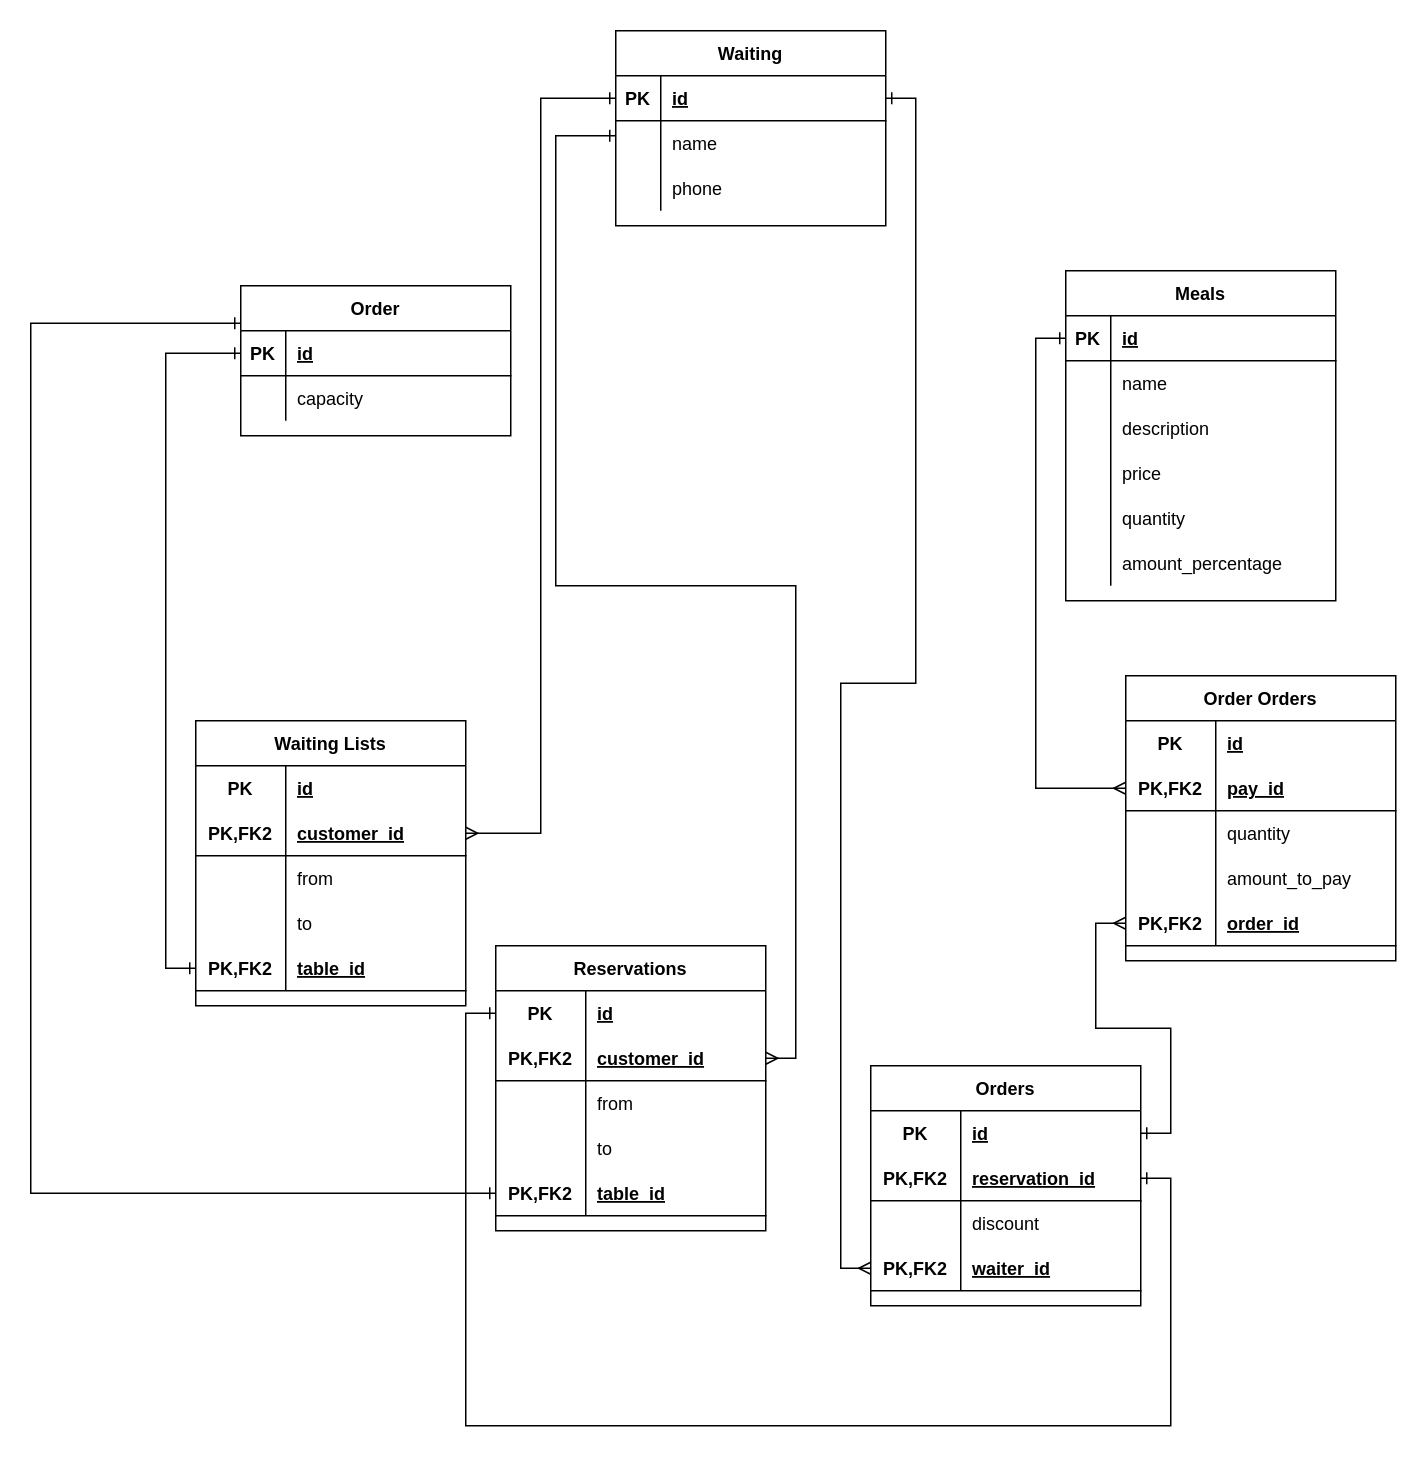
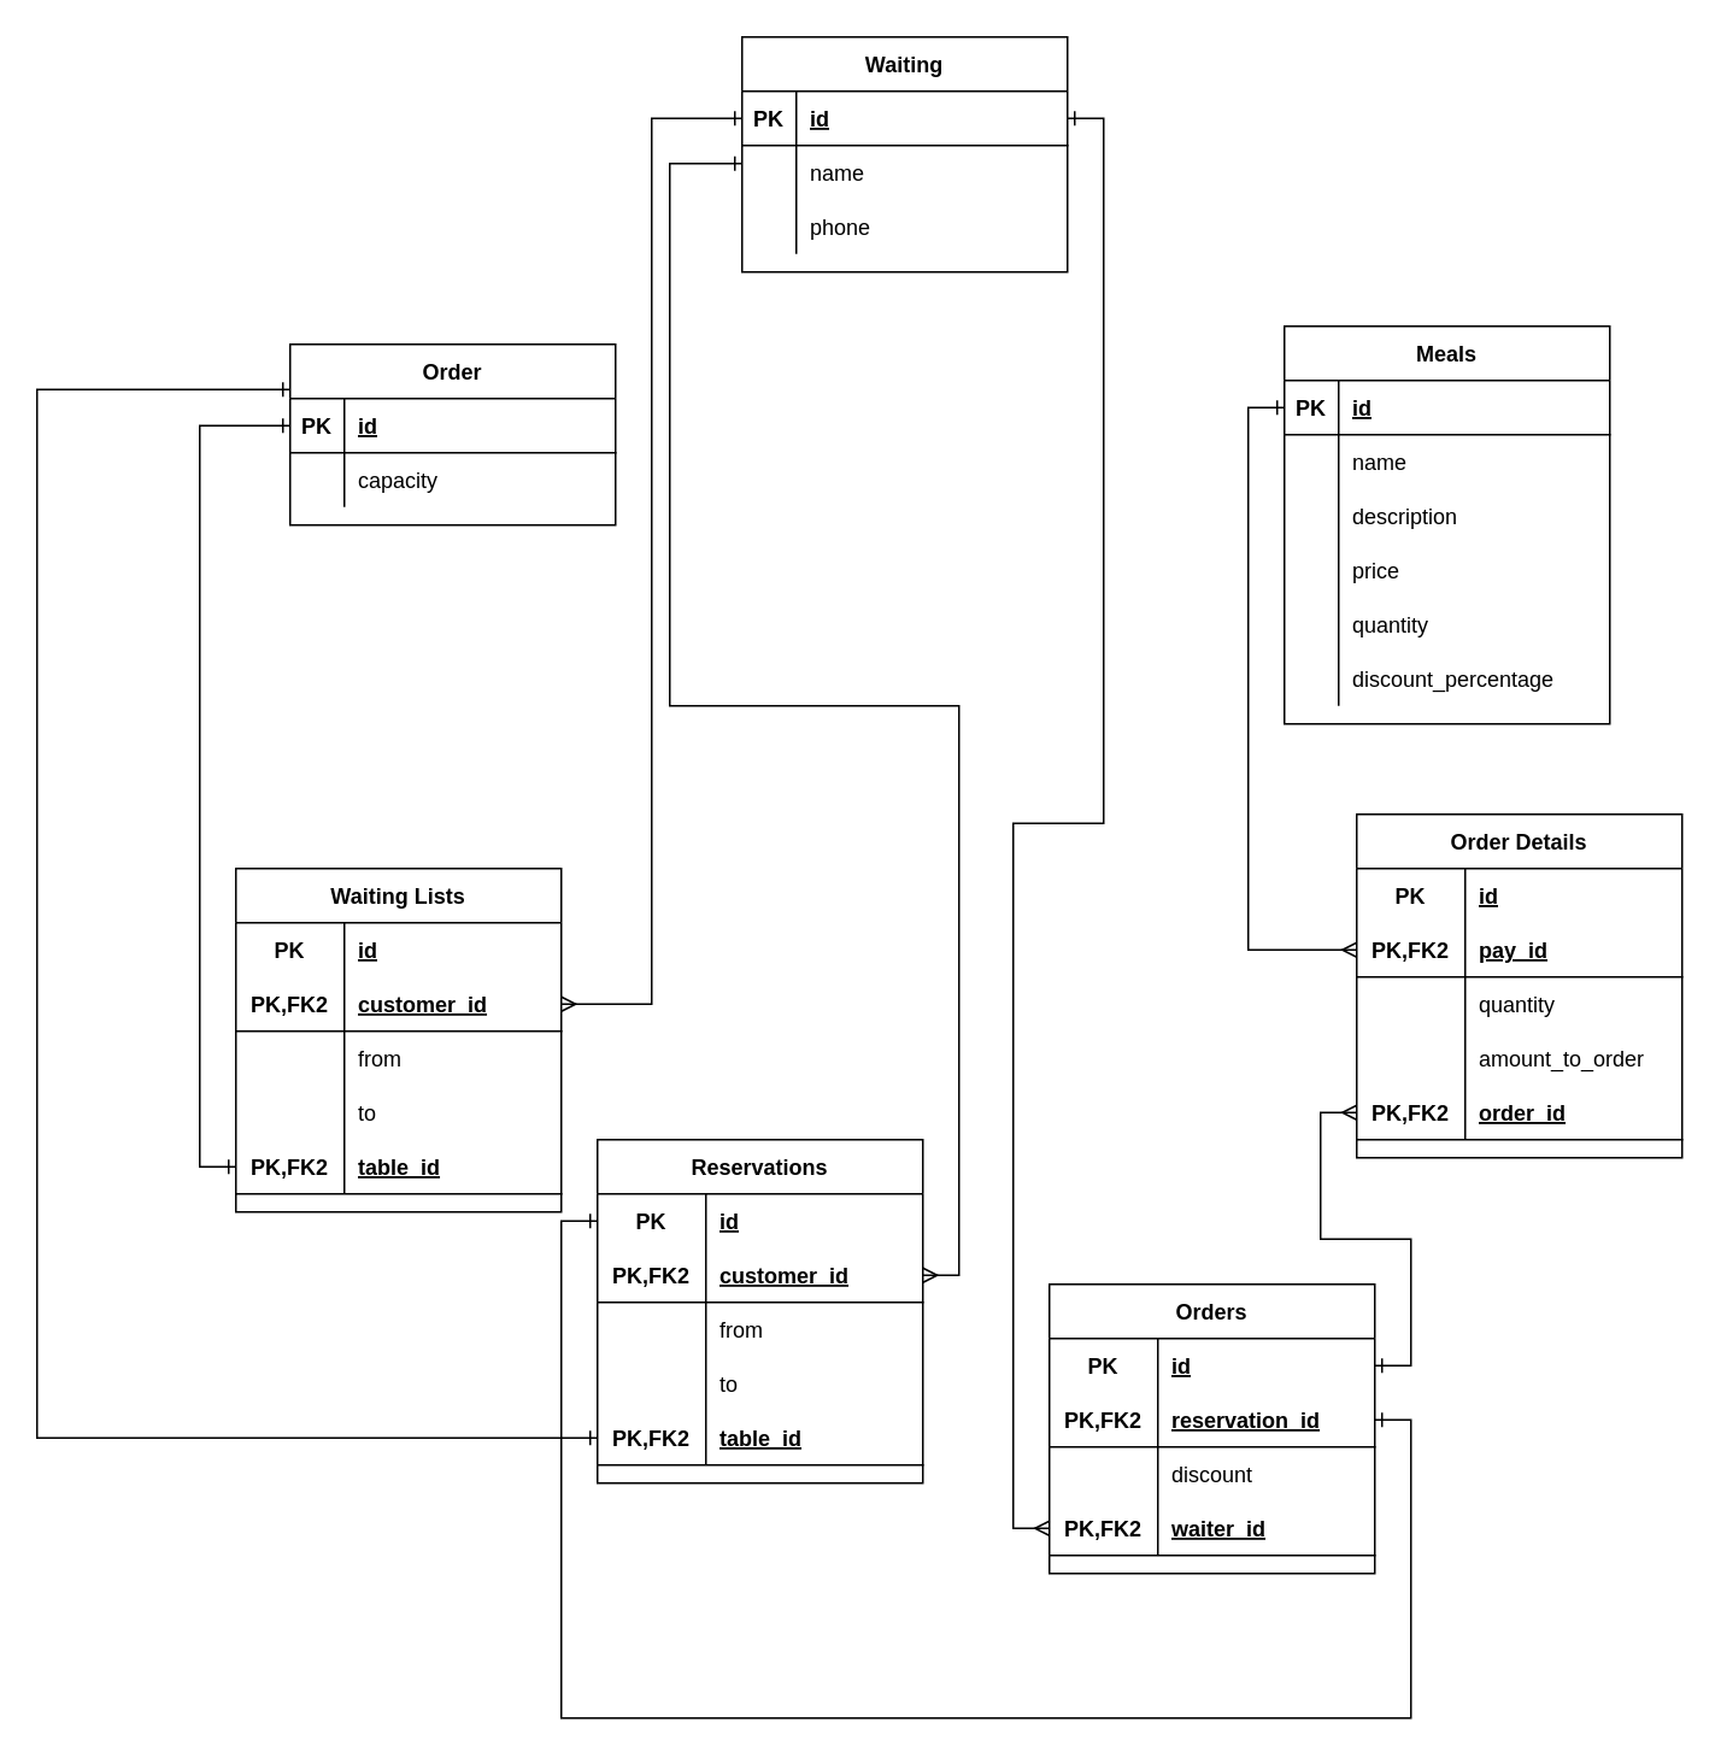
- <mxCell id="82" value="amount_percentage" style="shape=partialRectangle;connectable=0;fillColor=none;top=0;left=0;bottom=0;right=0;align=left;spacingLeft=6;overflow=hidden;" vertex="1" parent="80"><mxGeometry x="30" width="150" height="30" as="geometry"><mxRectangle width="150" height="30" as="alternateBounds" /></mxGeometry></mxCell>
+ <mxCell id="82" value="discount_percentage" style="shape=partialRectangle;connectable=0;fillColor=none;top=0;left=0;bottom=0;right=0;align=left;spacingLeft=6;overflow=hidden;" vertex="1" parent="80"><mxGeometry x="30" width="150" height="30" as="geometry"><mxRectangle width="150" height="30" as="alternateBounds" /></mxGeometry></mxCell>
- <mxCell id="38" value="Order Orders" style="shape=table;startSize=30;container=1;collapsible=1;childLayout=tableLayout;fixedRows=1;rowLines=0;fontStyle=1;align=center;resizeLast=1;" vertex="1" parent="1"><mxGeometry x="750" y="450" width="180" height="190" as="geometry" /></mxCell>
+ <mxCell id="38" value="Order Details" style="shape=table;startSize=30;container=1;collapsible=1;childLayout=tableLayout;fixedRows=1;rowLines=0;fontStyle=1;align=center;resizeLast=1;" vertex="1" parent="1"><mxGeometry x="750" y="450" width="180" height="190" as="geometry" /></mxCell>
- <mxCell id="50" value="amount_to_pay" style="shape=partialRectangle;connectable=0;fillColor=none;top=0;left=0;bottom=0;right=0;align=left;spacingLeft=6;overflow=hidden;" vertex="1" parent="48"><mxGeometry x="60" width="120" height="30" as="geometry"><mxRectangle width="120" height="30" as="alternateBounds" /></mxGeometry></mxCell>
+ <mxCell id="50" value="amount_to_order" style="shape=partialRectangle;connectable=0;fillColor=none;top=0;left=0;bottom=0;right=0;align=left;spacingLeft=6;overflow=hidden;" vertex="1" parent="48"><mxGeometry x="60" width="120" height="30" as="geometry"><mxRectangle width="120" height="30" as="alternateBounds" /></mxGeometry></mxCell>
